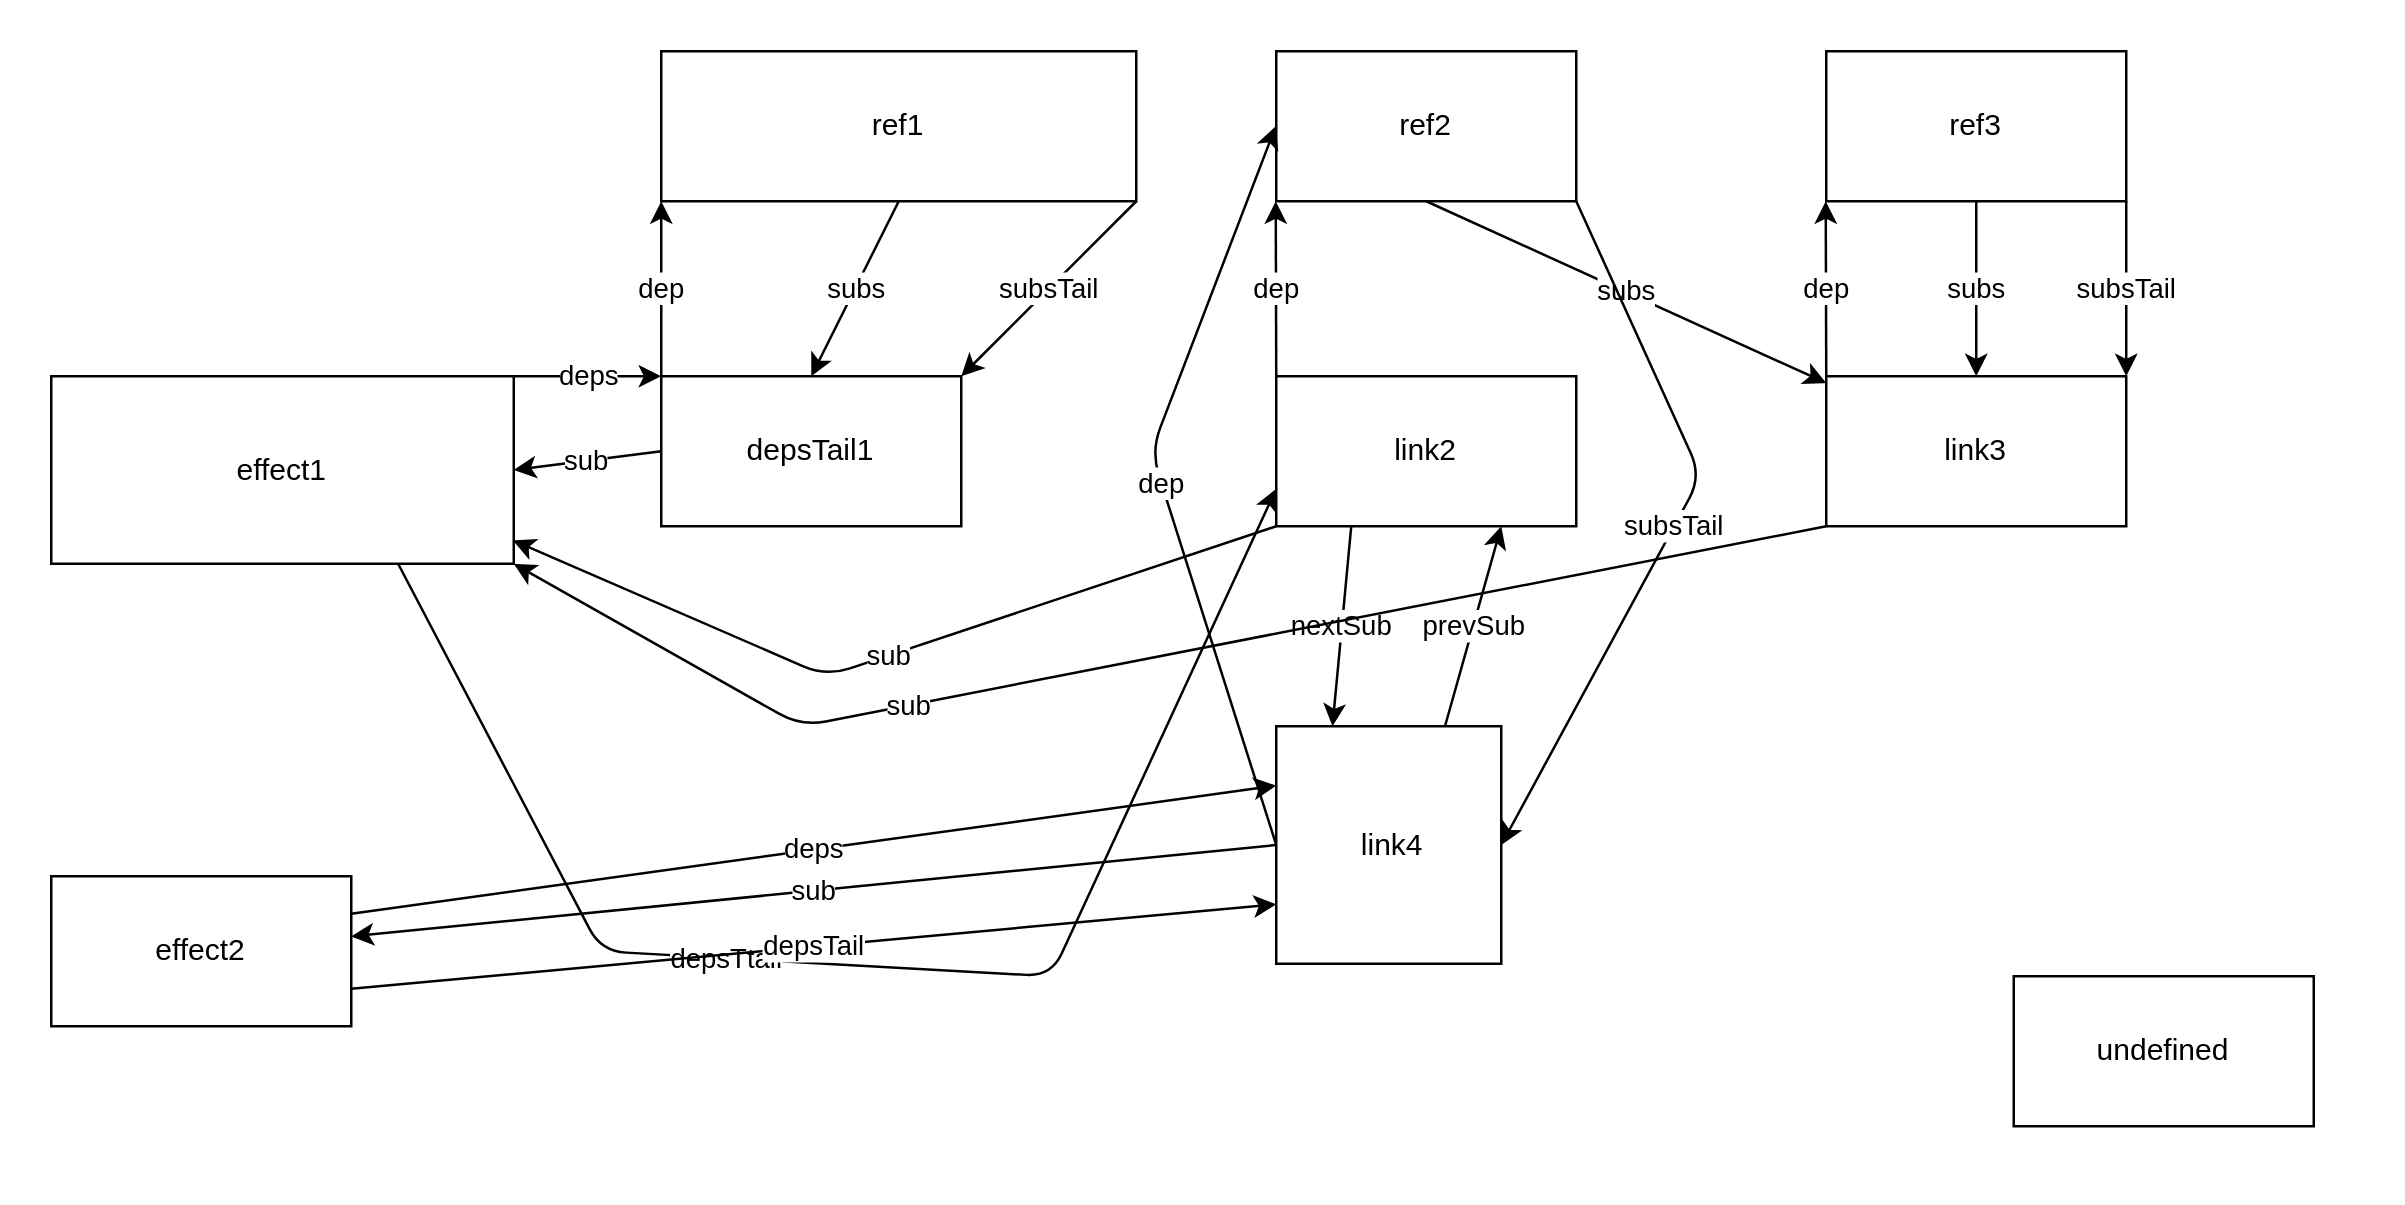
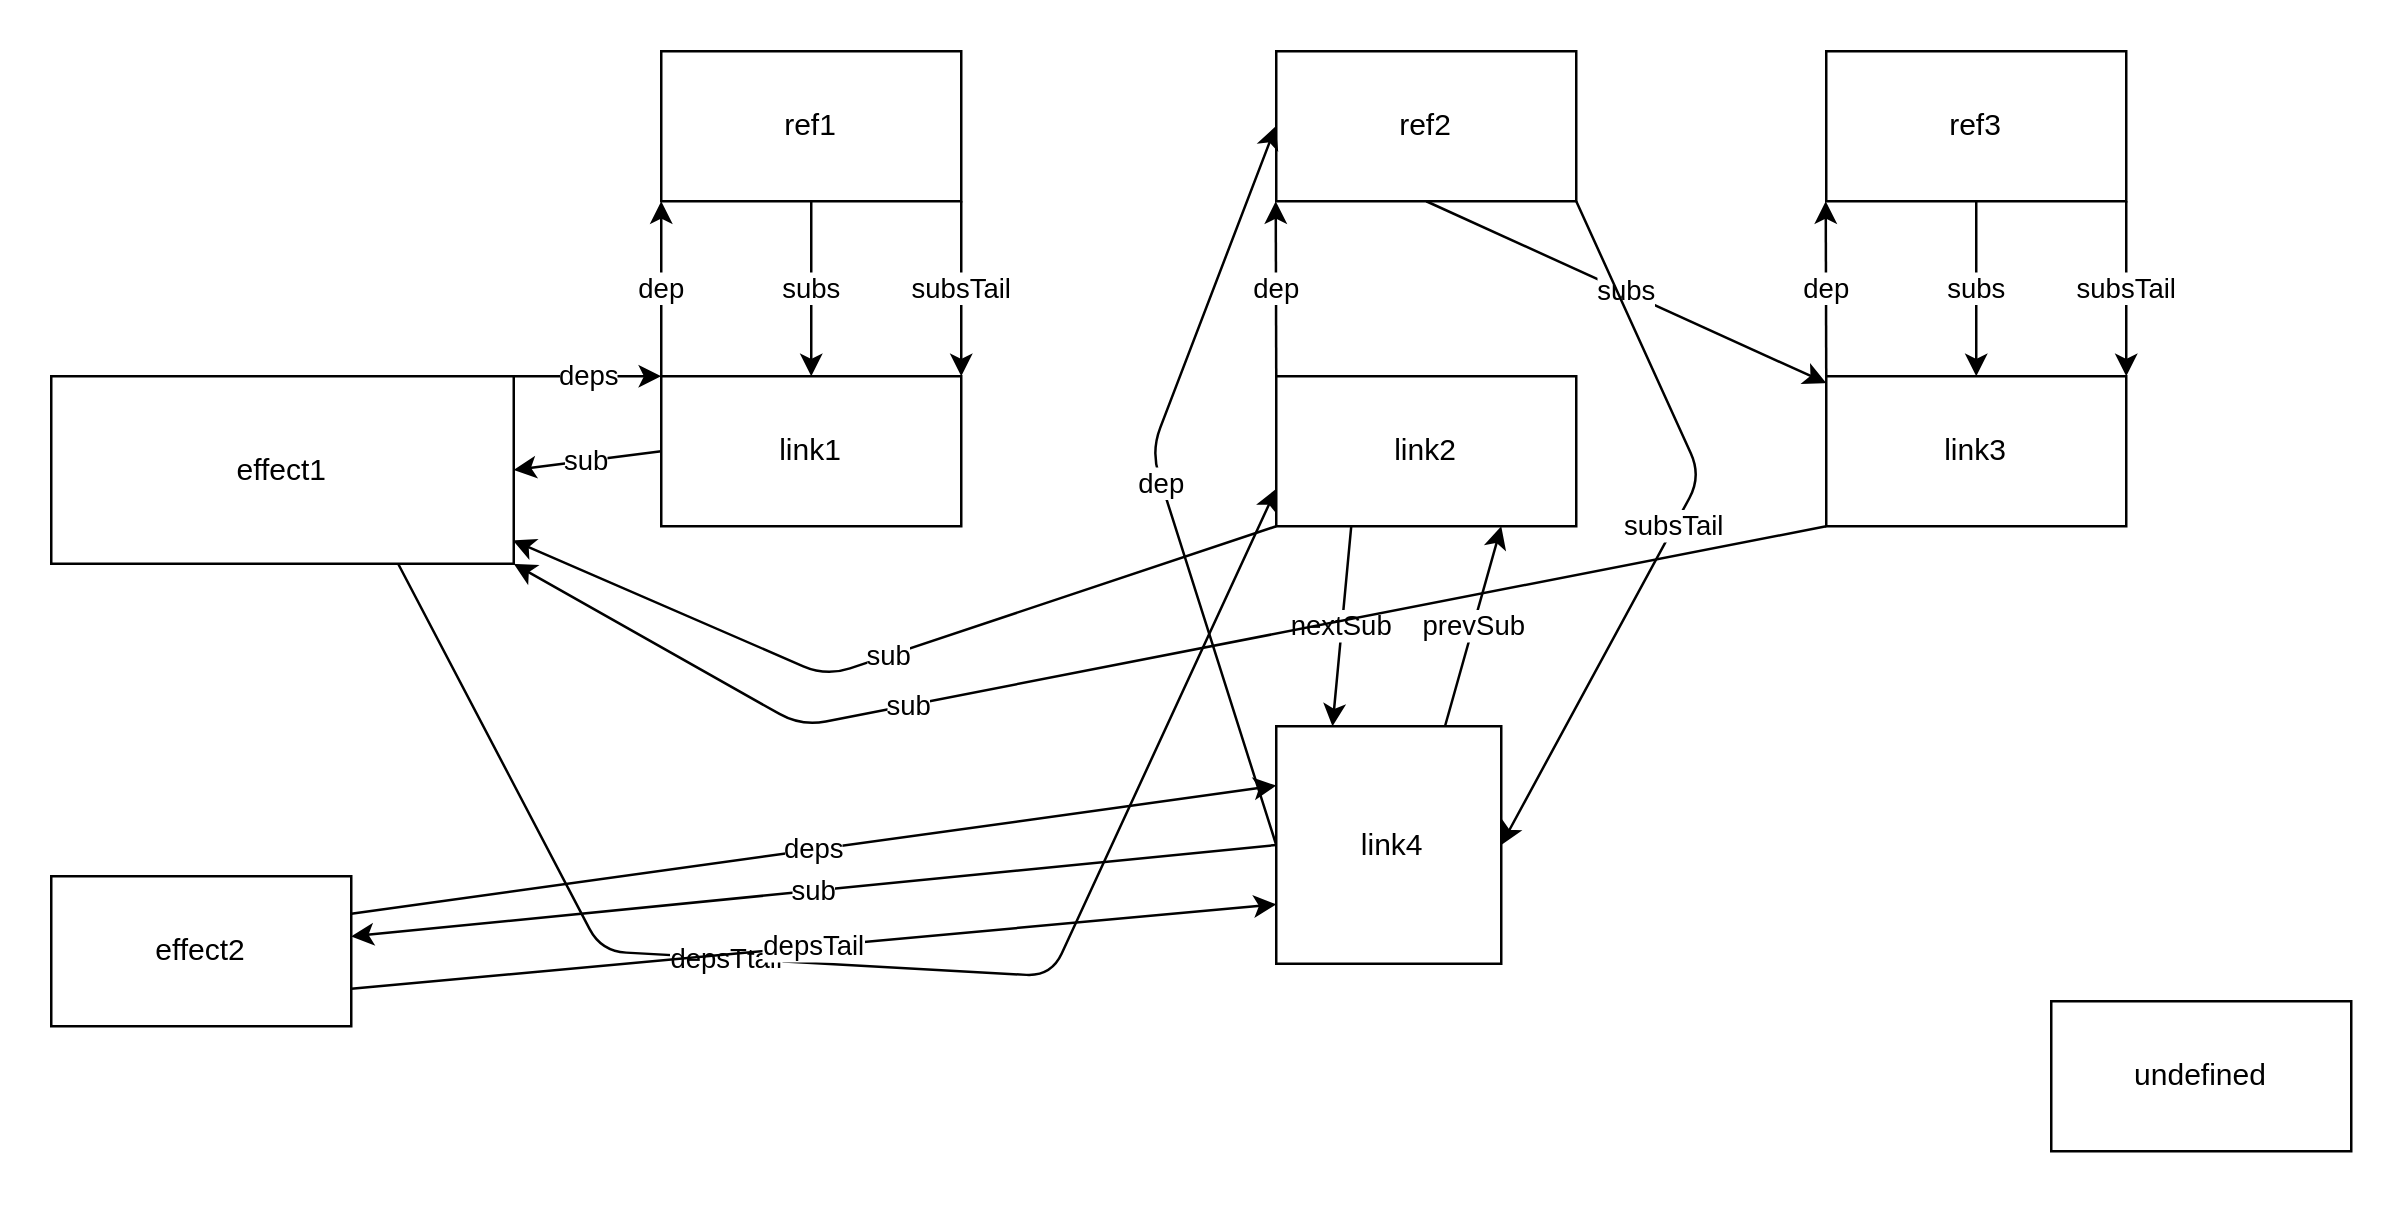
- <mxCell id="10" value="ref1" style="whiteSpace=wrap;html=1;" vertex="1" parent="1"><mxGeometry x="264" y="20" width="190" height="60" as="geometry" /></mxCell>
+ <mxCell id="10" value="ref1" style="whiteSpace=wrap;html=1;" vertex="1" parent="1"><mxGeometry x="264" y="20" width="120" height="60" as="geometry" /></mxCell>
- <mxCell id="7" value="depsTail1" style="whiteSpace=wrap;html=1;" vertex="1" parent="1"><mxGeometry x="264" y="150" width="120" height="60" as="geometry" /></mxCell>
+ <mxCell id="7" value="link1" style="whiteSpace=wrap;html=1;" vertex="1" parent="1"><mxGeometry x="264" y="150" width="120" height="60" as="geometry" /></mxCell>
- <mxCell id="24" value="undefined" style="whiteSpace=wrap;html=1;" vertex="1" parent="1"><mxGeometry x="805" y="390" width="120" height="60" as="geometry" /></mxCell>
+ <mxCell id="24" value="undefined" style="whiteSpace=wrap;html=1;" vertex="1" parent="1"><mxGeometry x="820" y="400" width="120" height="60" as="geometry" /></mxCell>
